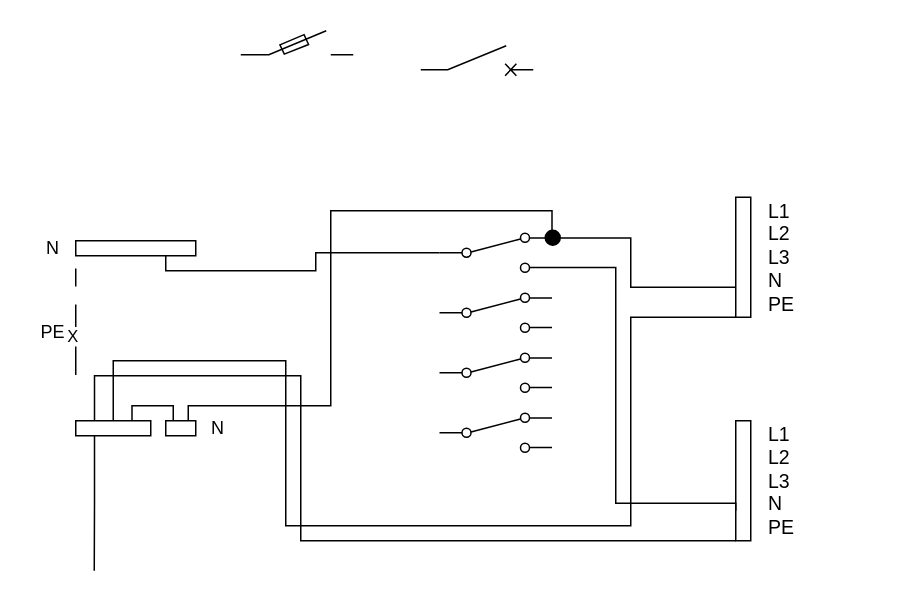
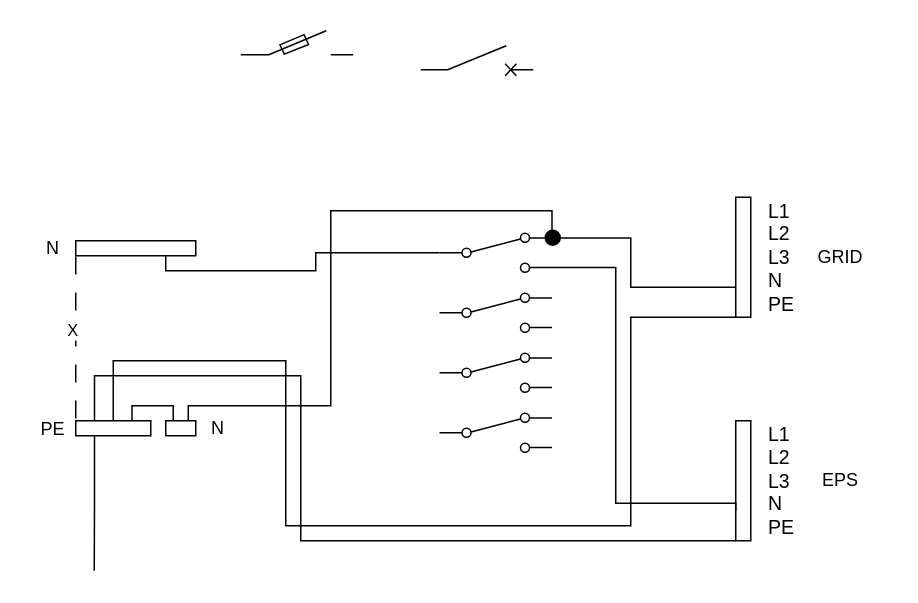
+ <mxCell id="19" value="GRID" style="text;html=1;strokeColor=none;fillColor=none;align=center;verticalAlign=middle;whiteSpace=wrap;rounded=0;" vertex="1" parent="1"><mxGeometry x="530" y="156" width="60" height="30" as="geometry" /></mxCell>
- <mxCell id="27" value="PE" style="text;html=1;strokeColor=none;fillColor=none;align=center;verticalAlign=middle;whiteSpace=wrap;rounded=0;" vertex="1" parent="1"><mxGeometry x="20" y="206" width="30" height="30" as="geometry" /></mxCell>
+ <mxCell id="27" value="PE" style="text;html=1;strokeColor=none;fillColor=none;align=center;verticalAlign=middle;whiteSpace=wrap;rounded=0;" vertex="1" parent="1"><mxGeometry x="20" y="271" width="30" height="30" as="geometry" /></mxCell>
+ <mxCell id="20" value="EPS" style="text;html=1;strokeColor=none;fillColor=none;align=center;verticalAlign=middle;whiteSpace=wrap;rounded=0;" vertex="1" parent="1"><mxGeometry x="530" y="305" width="60" height="30" as="geometry" /></mxCell>
